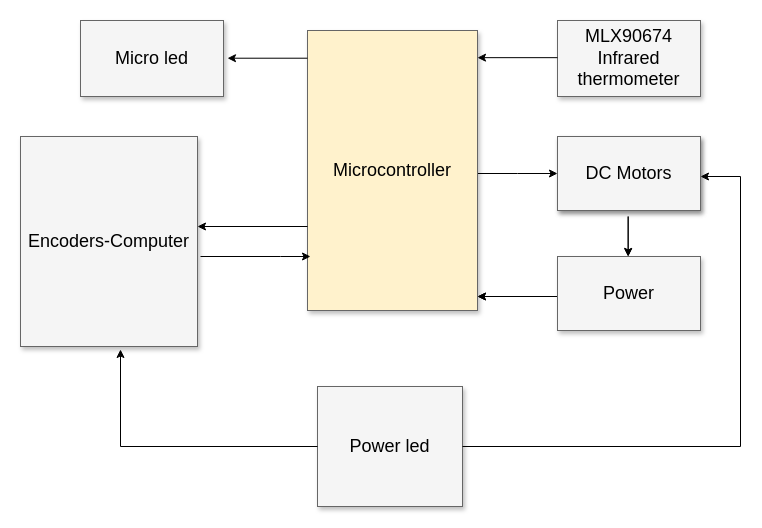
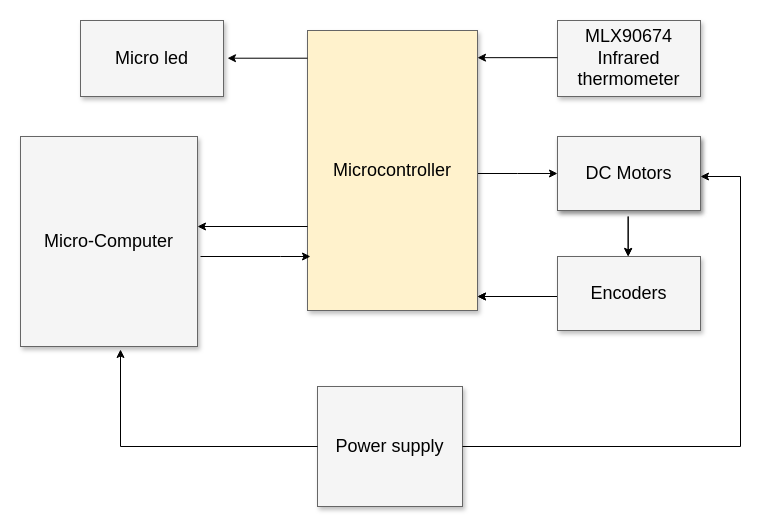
- <mxCell id="13" value="Encoders-Computer" style="whiteSpace=wrap;html=1;shadow=1;fontSize=18;fillColor=#f5f5f5;strokeColor=#666666;" vertex="1" parent="1"><mxGeometry x="20" y="136" width="177" height="210" as="geometry" /></mxCell>
+ <mxCell id="13" value="Micro-Computer" style="whiteSpace=wrap;html=1;shadow=1;fontSize=18;fillColor=#f5f5f5;strokeColor=#666666;" vertex="1" parent="1"><mxGeometry x="20" y="136" width="177" height="210" as="geometry" /></mxCell>
- <mxCell id="12" value="Power" style="whiteSpace=wrap;html=1;shadow=1;fontSize=18;fillColor=#f5f5f5;strokeColor=#666666;" vertex="1" parent="1"><mxGeometry x="557" y="256" width="143" height="74" as="geometry" /></mxCell>
+ <mxCell id="12" value="Encoders" style="whiteSpace=wrap;html=1;shadow=1;fontSize=18;fillColor=#f5f5f5;strokeColor=#666666;" vertex="1" parent="1"><mxGeometry x="557" y="256" width="143" height="74" as="geometry" /></mxCell>
- <mxCell id="6" value="Power led" style="whiteSpace=wrap;html=1;shadow=1;fontSize=18;fillColor=#f5f5f5;strokeColor=#666666;" parent="1" vertex="1"><mxGeometry x="317" y="386" width="145" height="120" as="geometry" /></mxCell>
+ <mxCell id="6" value="Power supply" style="whiteSpace=wrap;html=1;shadow=1;fontSize=18;fillColor=#f5f5f5;strokeColor=#666666;" parent="1" vertex="1"><mxGeometry x="317" y="386" width="145" height="120" as="geometry" /></mxCell>
